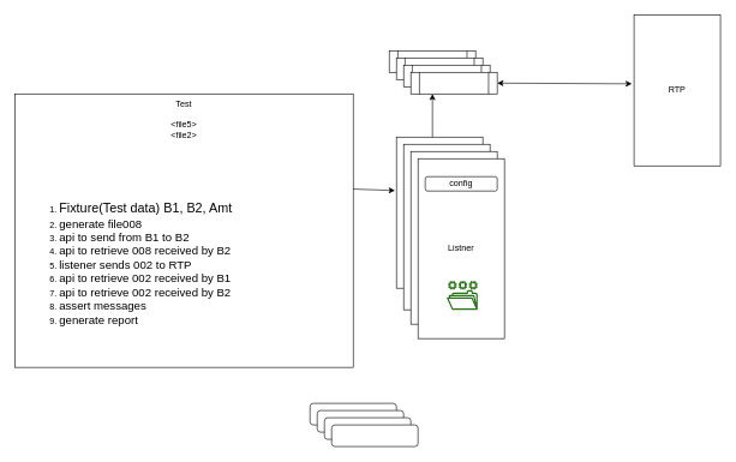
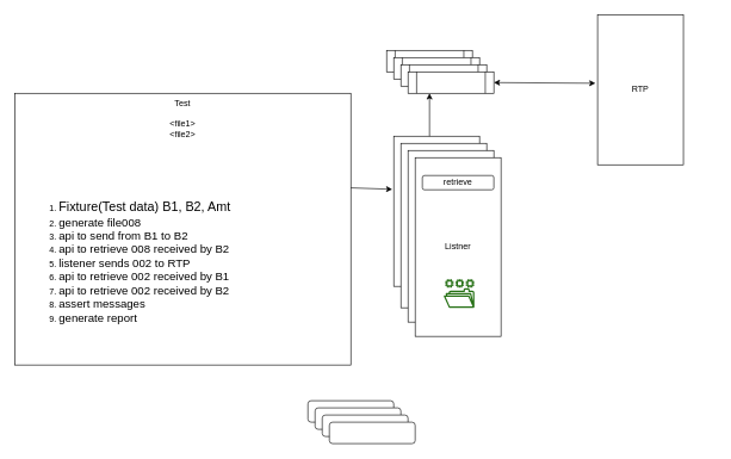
- <mxCell id="3" value="RTP" style="rounded=0;whiteSpace=wrap;html=1;" vertex="1" parent="1"><mxGeometry x="880" y="20" width="120" height="210" as="geometry" /></mxCell>
+ <mxCell id="3" value="RTP" style="rounded=0;whiteSpace=wrap;html=1;" vertex="1" parent="1"><mxGeometry x="835" y="20" width="120" height="210" as="geometry" /></mxCell>
- <mxCell id="2" value="&lt;div&gt;Test&lt;/div&gt;&lt;div&gt;&lt;br&gt;&lt;/div&gt;&lt;div&gt;&amp;lt;file5&amp;gt;&lt;/div&gt;&lt;div&gt;&amp;lt;file2&amp;gt;&lt;br&gt;&lt;/div&gt;" style="rounded=0;whiteSpace=wrap;html=1;verticalAlign=top;" vertex="1" parent="1"><mxGeometry x="20" y="130" width="470" height="380" as="geometry" /></mxCell>
+ <mxCell id="2" value="&lt;div&gt;Test&lt;/div&gt;&lt;div&gt;&lt;br&gt;&lt;/div&gt;&lt;div&gt;&amp;lt;file1&amp;gt;&lt;/div&gt;&lt;div&gt;&amp;lt;file2&amp;gt;&lt;br&gt;&lt;/div&gt;" style="rounded=0;whiteSpace=wrap;html=1;verticalAlign=top;" vertex="1" parent="1"><mxGeometry x="20" y="130" width="470" height="380" as="geometry" /></mxCell>
- <mxCell id="15" value="config" style="rounded=1;whiteSpace=wrap;html=1;" vertex="1" parent="1"><mxGeometry x="590" y="245" width="100" height="20" as="geometry" /></mxCell>
+ <mxCell id="15" value="retrieve" style="rounded=1;whiteSpace=wrap;html=1;" vertex="1" parent="1"><mxGeometry x="590" y="245" width="100" height="20" as="geometry" /></mxCell>
